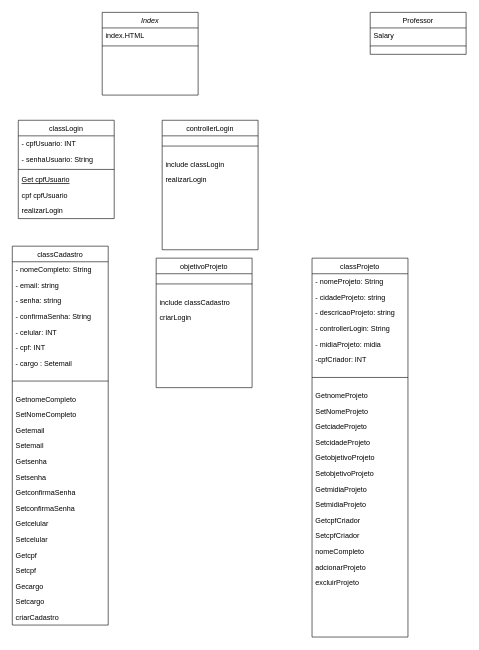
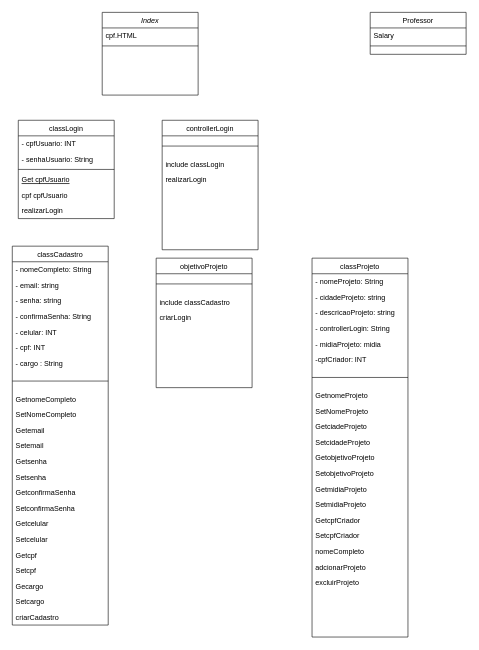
- <mxCell id="3" value="index.HTML&#10;" style="text;align=left;verticalAlign=top;spacingLeft=4;spacingRight=4;overflow=hidden;rotatable=0;points=[[0,0.5],[1,0.5]];portConstraint=eastwest;" parent="2" vertex="1"><mxGeometry y="26" width="160" height="26" as="geometry" /></mxCell>
+ <mxCell id="3" value="cpf.HTML&#10;" style="text;align=left;verticalAlign=top;spacingLeft=4;spacingRight=4;overflow=hidden;rotatable=0;points=[[0,0.5],[1,0.5]];portConstraint=eastwest;" parent="2" vertex="1"><mxGeometry y="26" width="160" height="26" as="geometry" /></mxCell>
- <mxCell id="30" value="- cargo : Setemail" style="text;align=left;verticalAlign=top;spacingLeft=4;spacingRight=4;overflow=hidden;rotatable=0;points=[[0,0.5],[1,0.5]];portConstraint=eastwest;" vertex="1" parent="23"><mxGeometry y="182" width="160" height="26" as="geometry" /></mxCell>
+ <mxCell id="30" value="- cargo : String" style="text;align=left;verticalAlign=top;spacingLeft=4;spacingRight=4;overflow=hidden;rotatable=0;points=[[0,0.5],[1,0.5]];portConstraint=eastwest;" vertex="1" parent="23"><mxGeometry y="182" width="160" height="26" as="geometry" /></mxCell>
